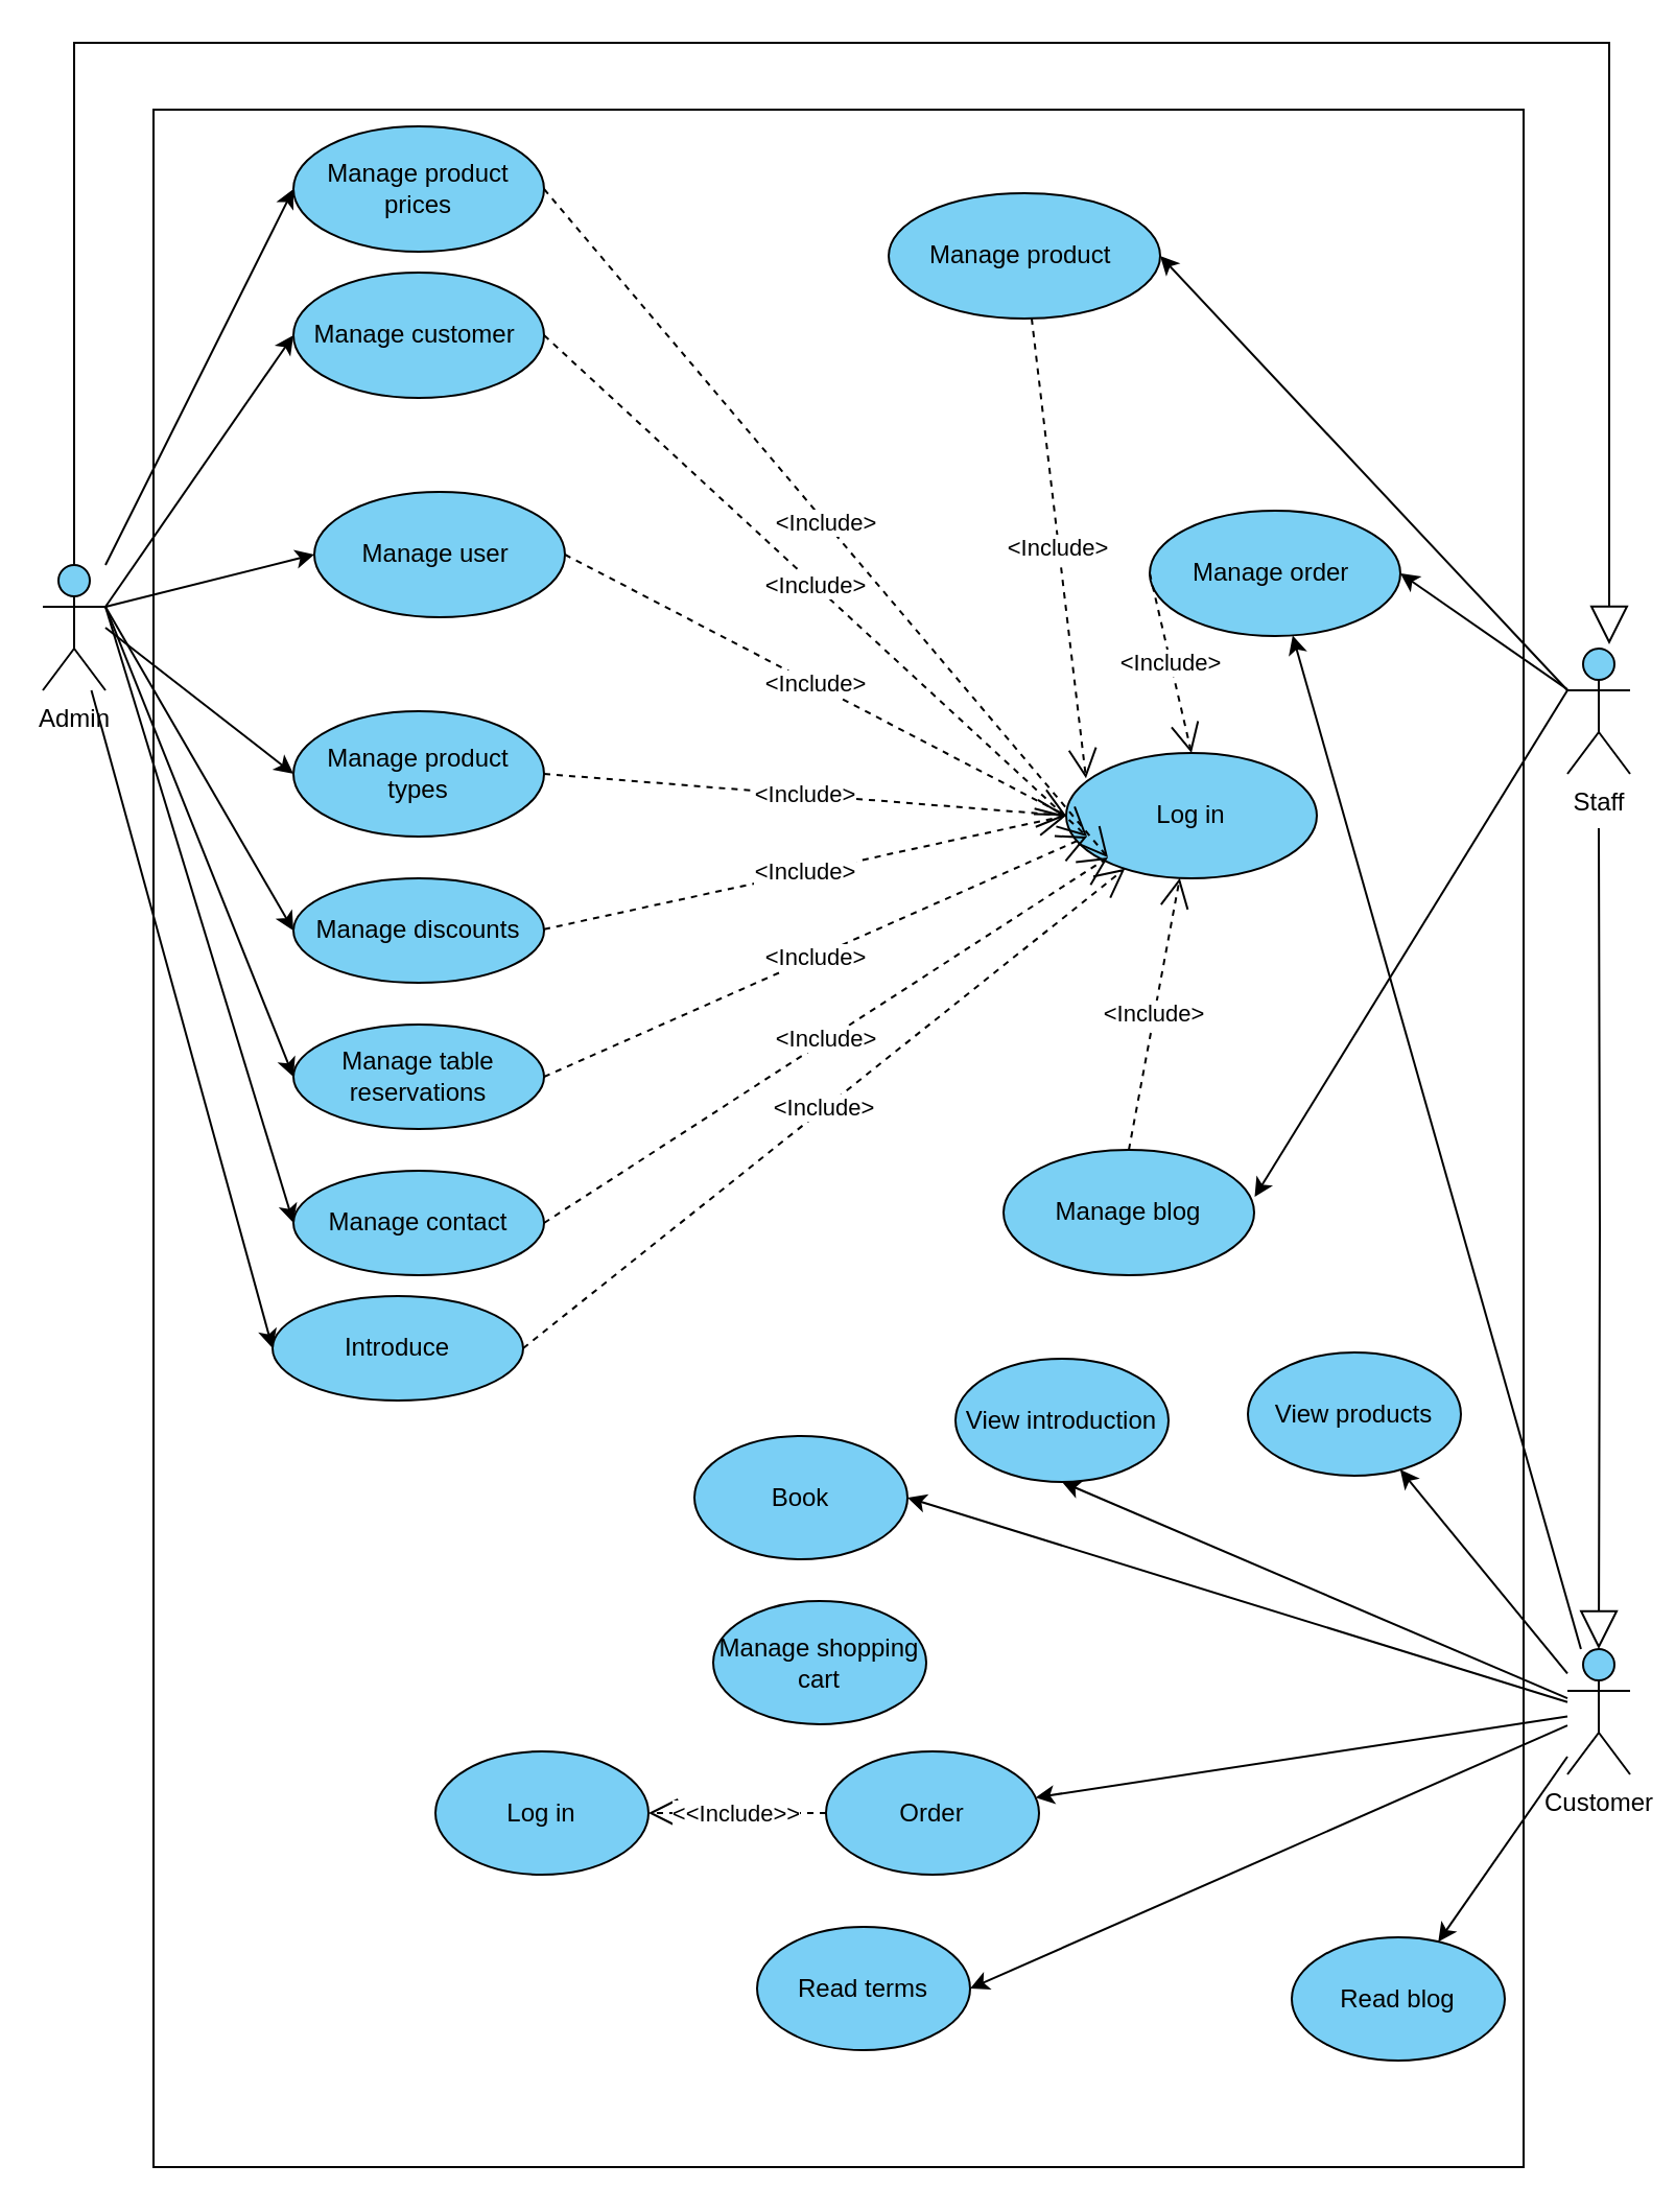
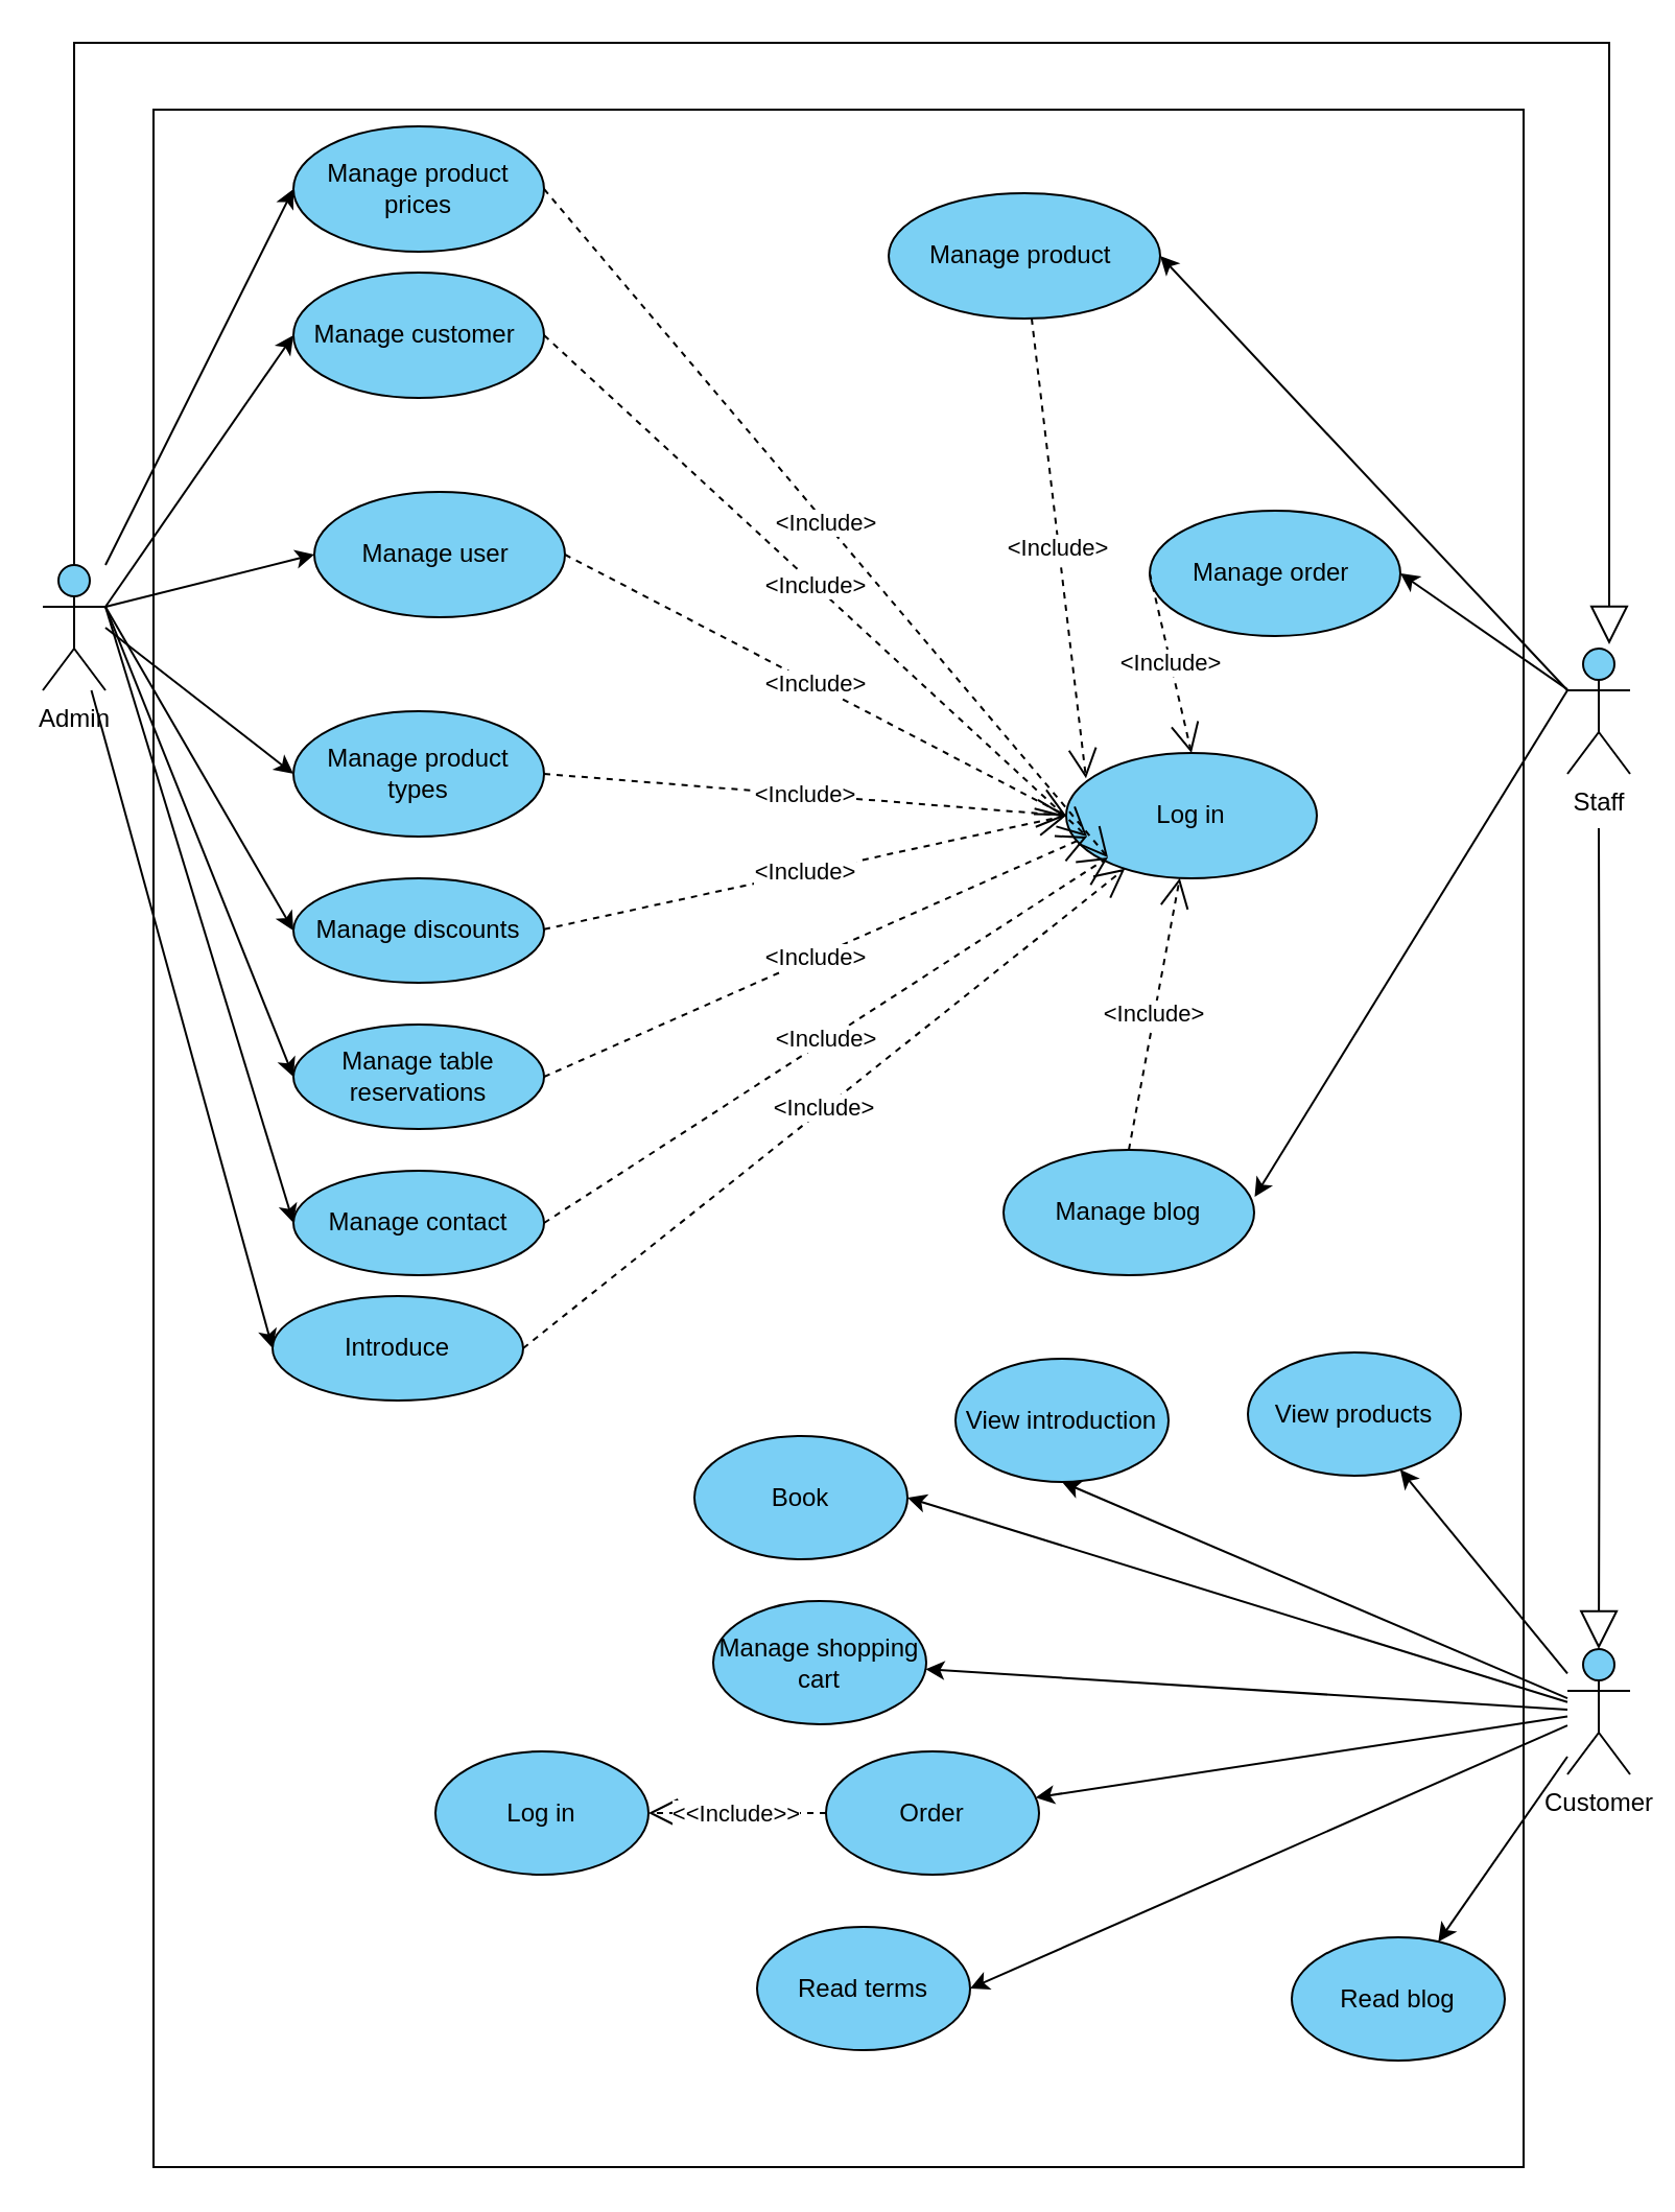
- <mxCell id="43" style="rounded=0;orthogonalLoop=1;jettySize=auto;html=1;" edge="1" parent="1" source="47" target="10"><mxGeometry relative="1" as="geometry" /></mxCell>
+ <mxCell id="43" style="rounded=0;orthogonalLoop=1;jettySize=auto;html=1;" edge="1" parent="1" source="47" target="52"><mxGeometry relative="1" as="geometry" /></mxCell>
